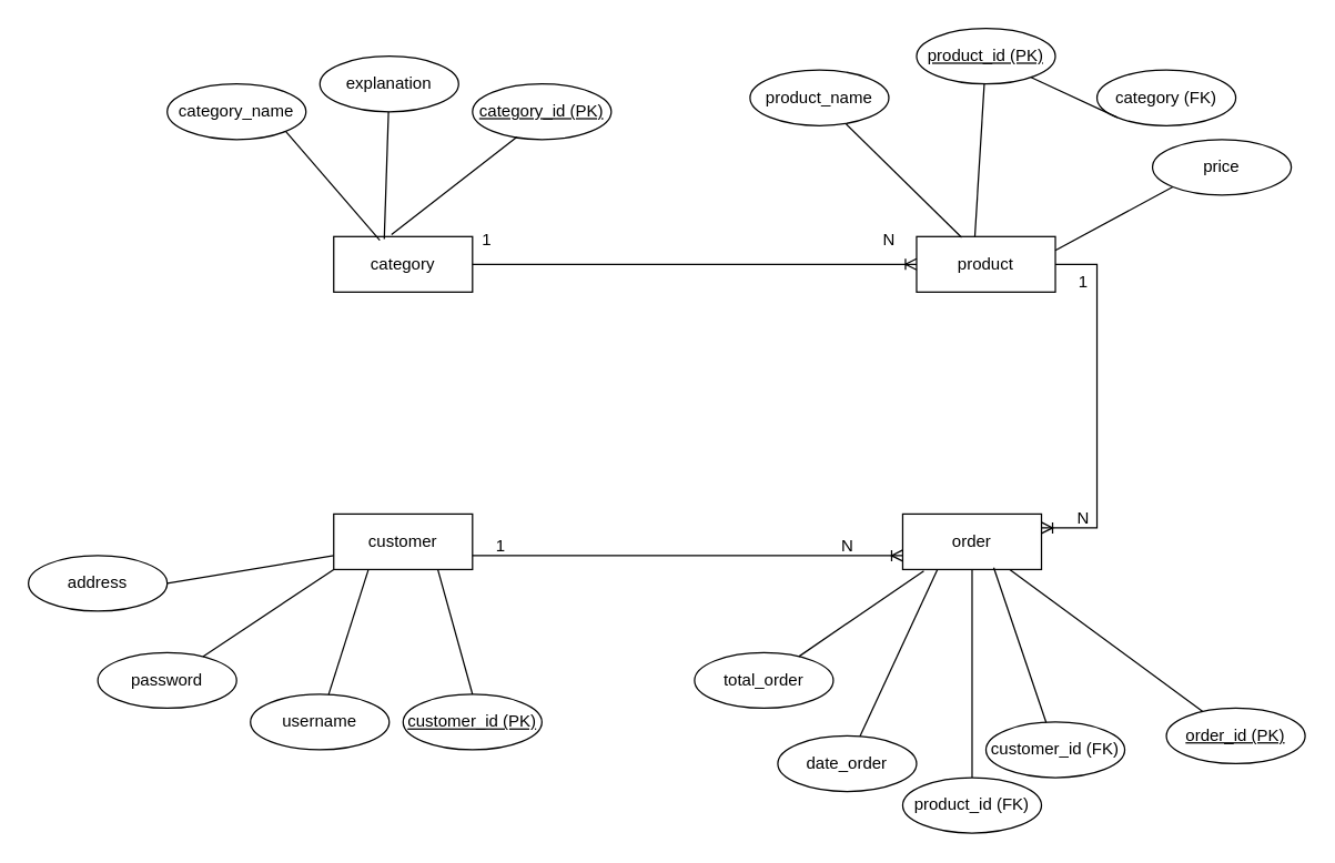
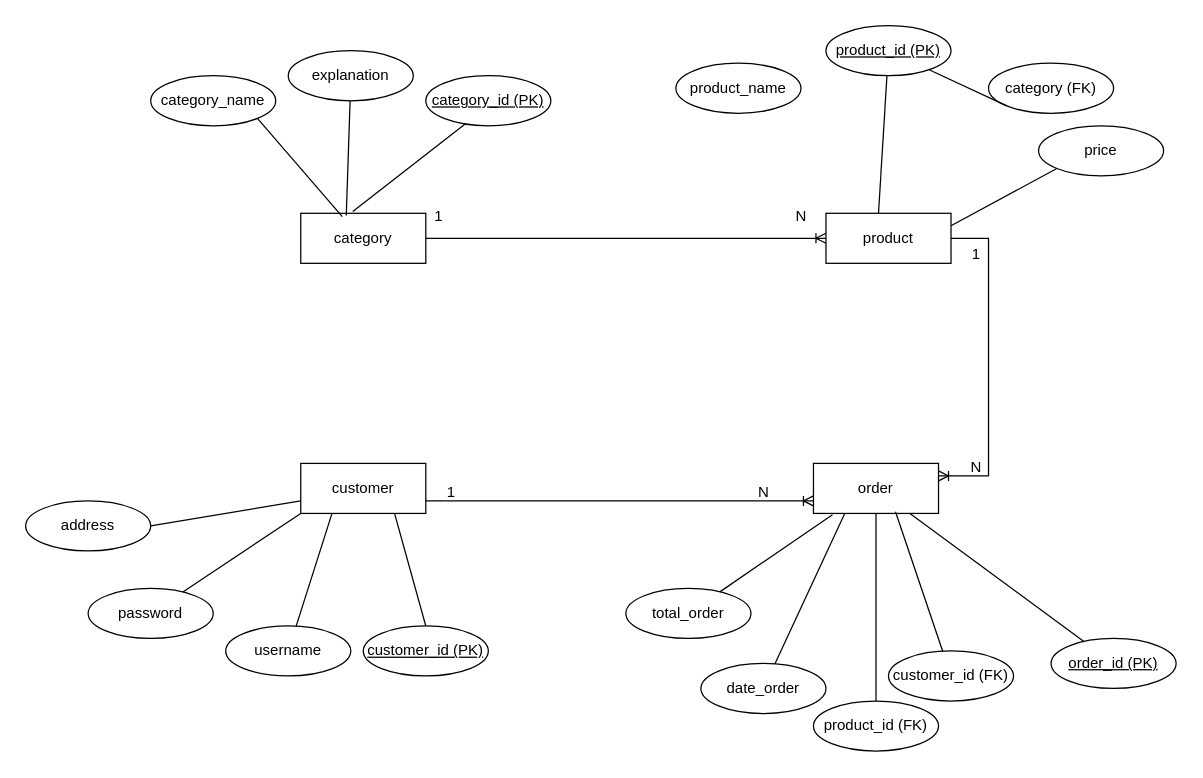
- <mxCell id="24" value="" style="endArrow=none;html=1;rounded=0;entryX=0.324;entryY=0.015;entryDx=0;entryDy=0;entryPerimeter=0;" edge="1" parent="1" source="21" target="5"><mxGeometry relative="1" as="geometry"><mxPoint x="570" y="140" as="sourcePoint" /><mxPoint x="730" y="140" as="targetPoint" /></mxGeometry></mxCell>
